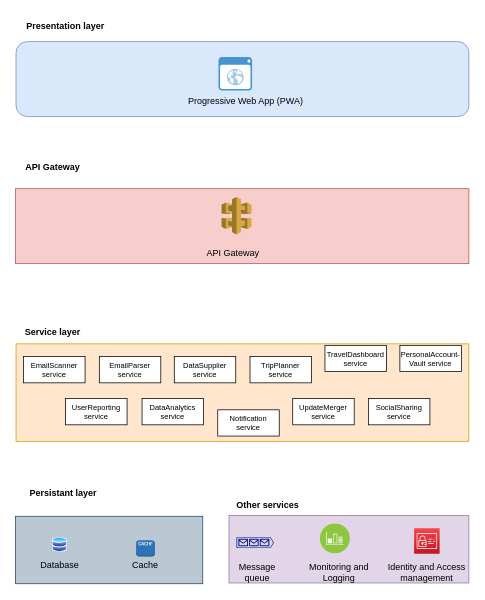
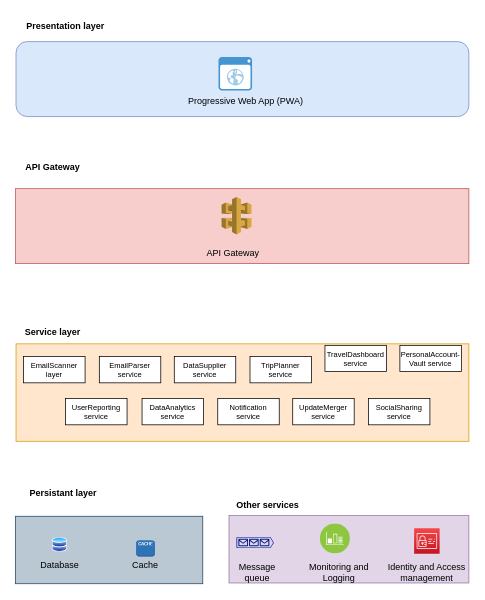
- <mxCell id="14" value="EmailScanner service" style="rounded=0;whiteSpace=wrap;html=1;imageWidth=20;imageHeight=20;fontSize=10;" parent="1" vertex="1"><mxGeometry x="31" y="475" width="82" height="35" as="geometry" /></mxCell>
+ <mxCell id="14" value="EmailScanner layer" style="rounded=0;whiteSpace=wrap;html=1;imageWidth=20;imageHeight=20;fontSize=10;" parent="1" vertex="1"><mxGeometry x="31" y="475" width="82" height="35" as="geometry" /></mxCell>
- <mxCell id="19" value="Notification service" style="rounded=0;whiteSpace=wrap;html=1;fontSize=10;" parent="1" vertex="1"><mxGeometry x="290" y="546" width="82" height="35" as="geometry" /></mxCell>
+ <mxCell id="19" value="Notification service" style="rounded=0;whiteSpace=wrap;html=1;fontSize=10;" parent="1" vertex="1"><mxGeometry x="290" y="531" width="82" height="35" as="geometry" /></mxCell>
